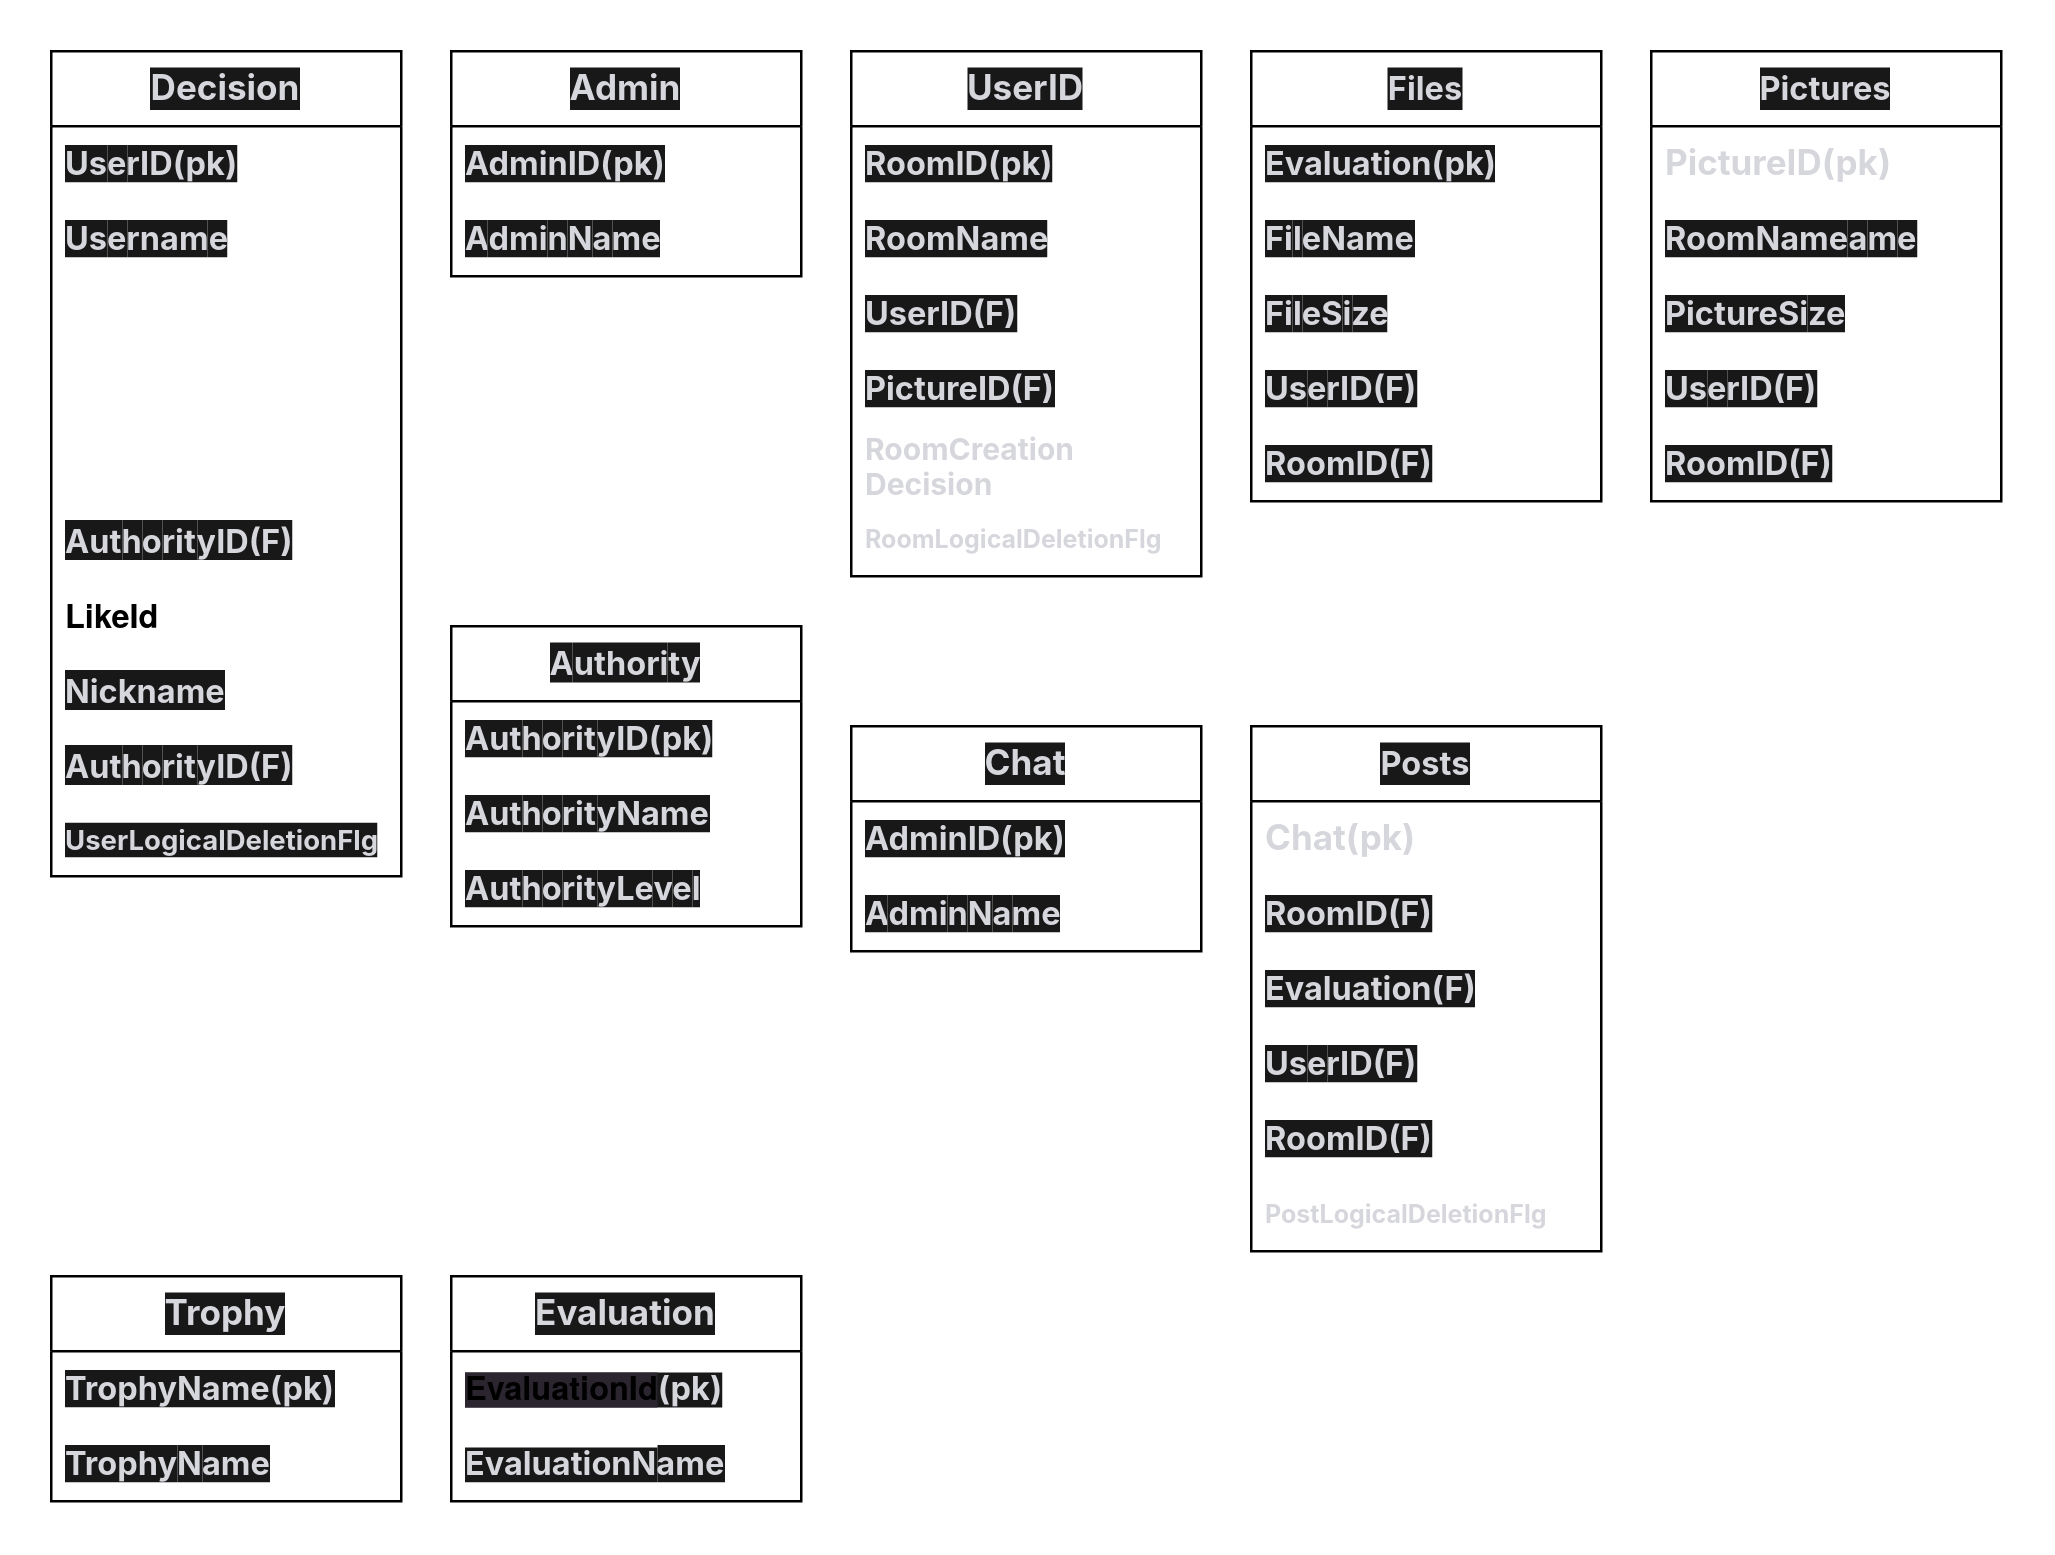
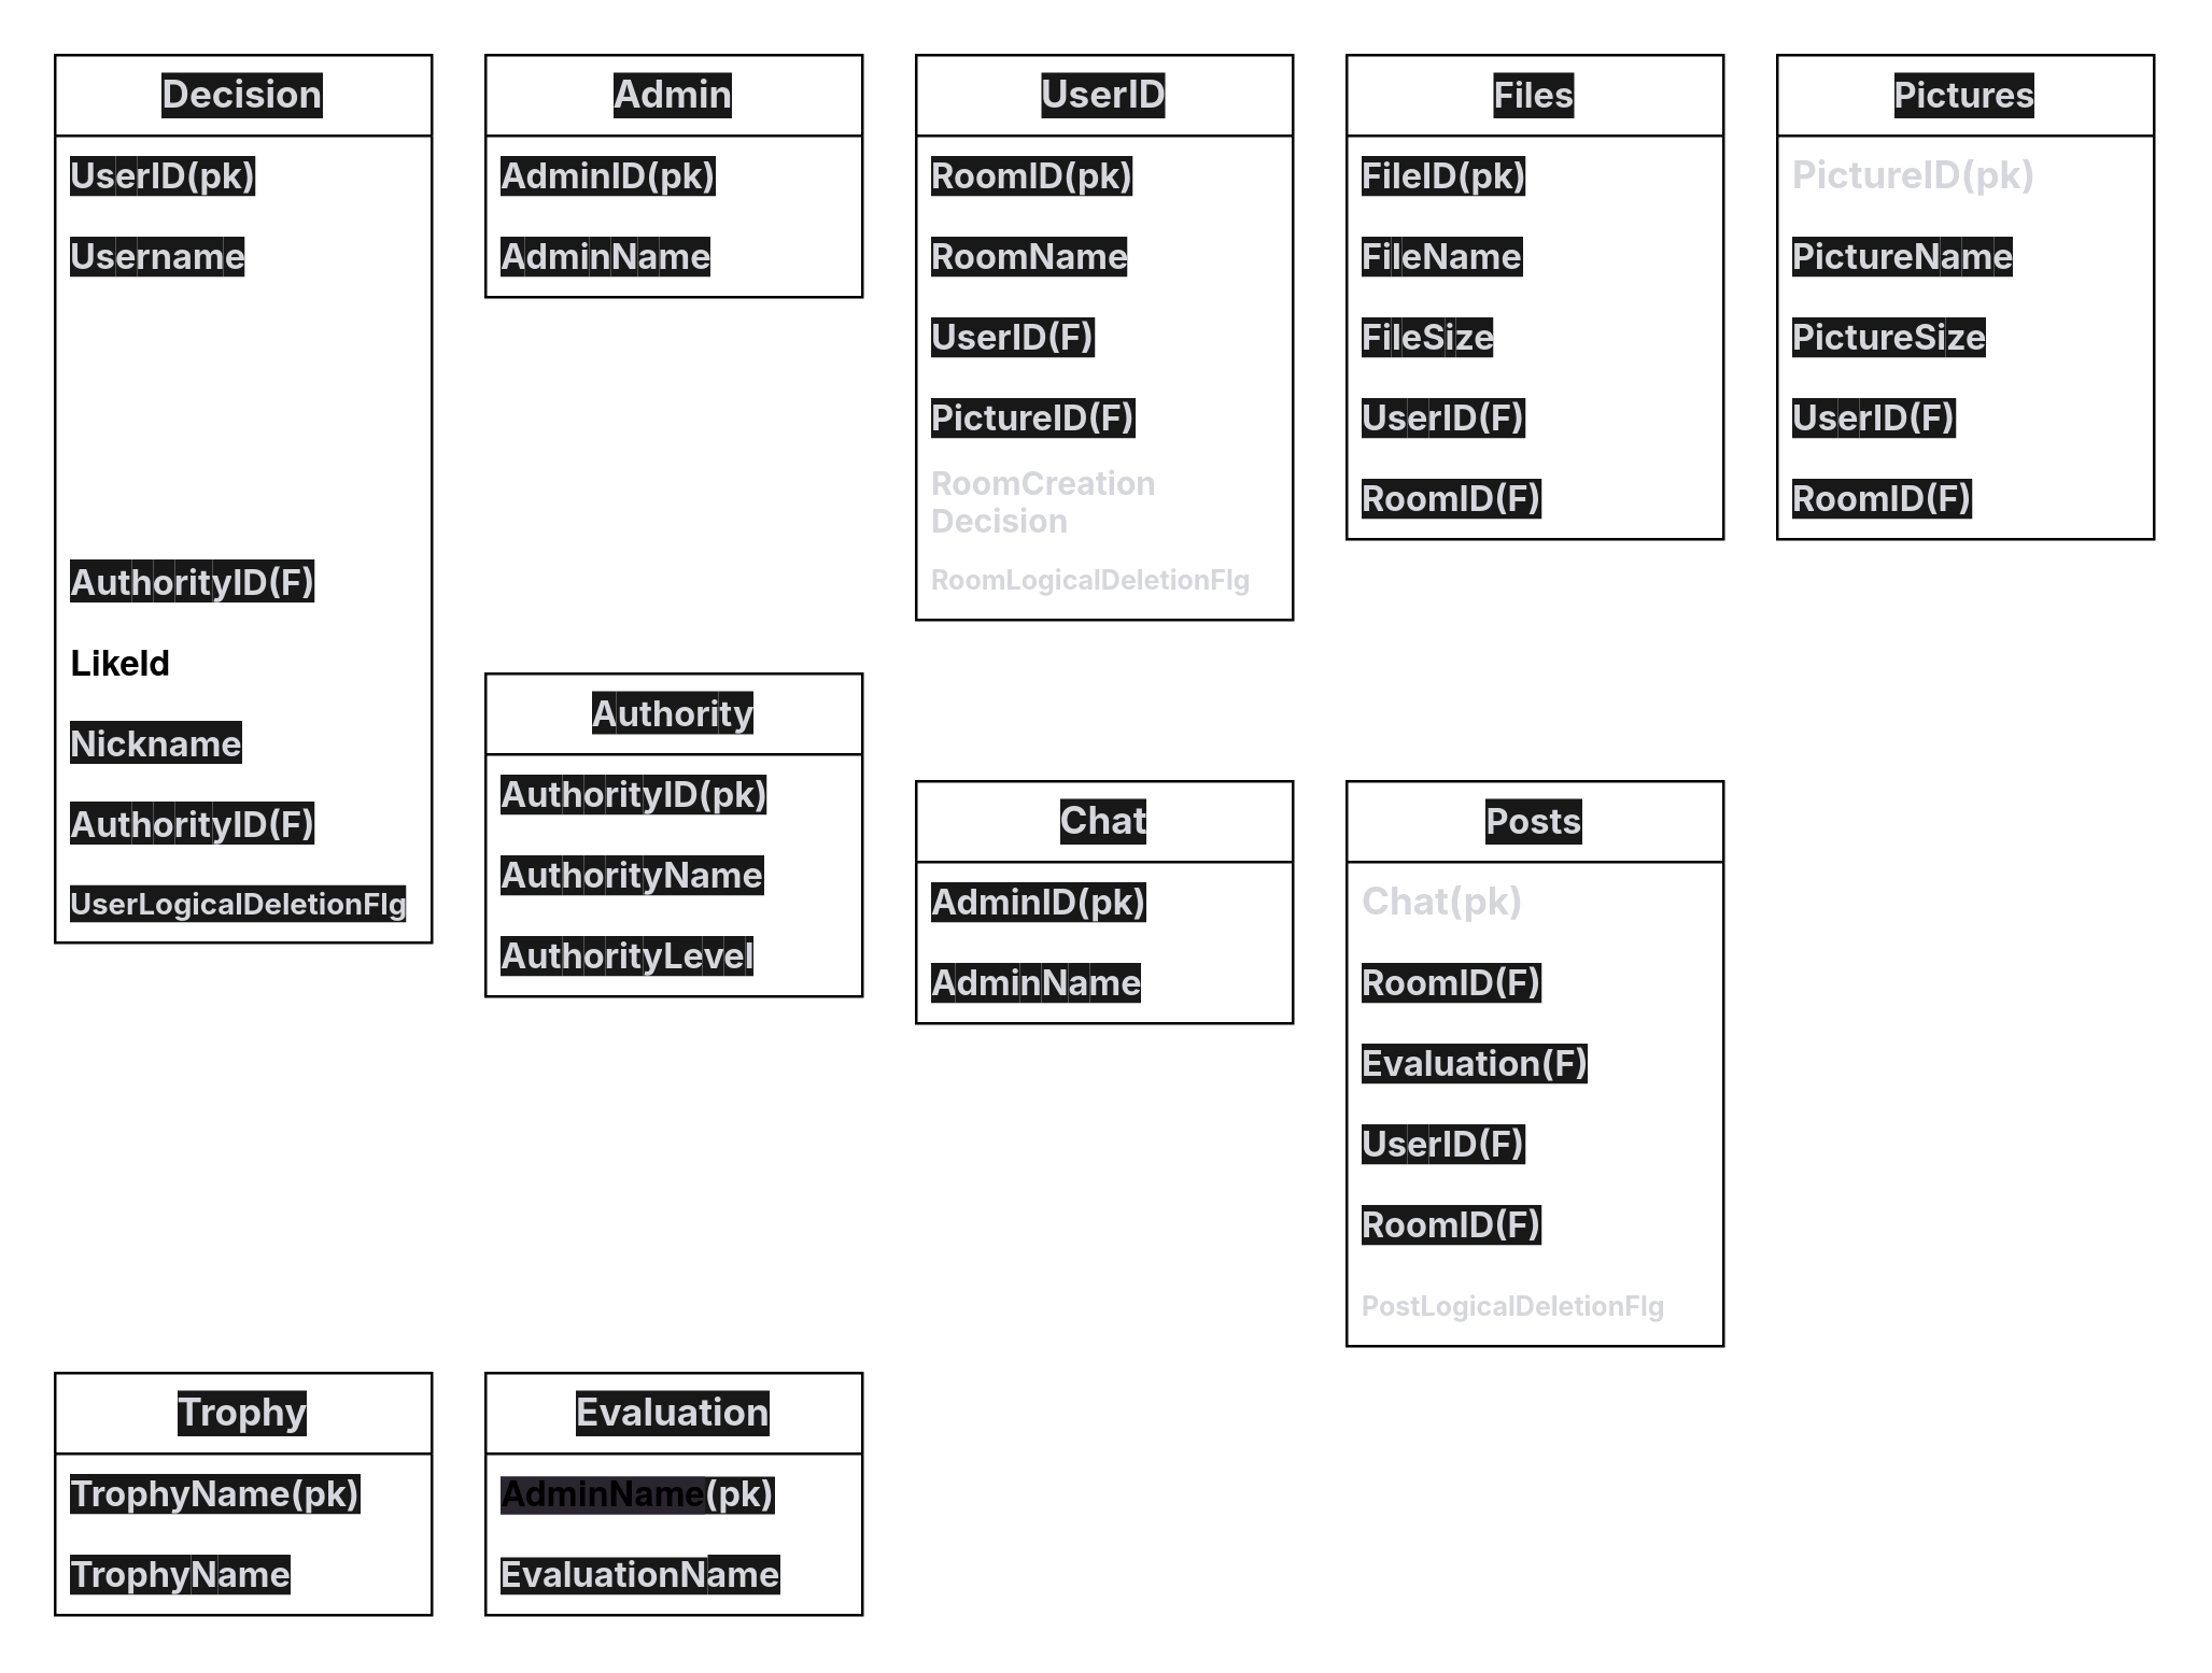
- <mxCell id="28" value="&lt;span style=&quot;color: rgb(214, 214, 221); font-family: -apple-system, &amp;quot;system-ui&amp;quot;, &amp;quot;Hiragino Kaku Gothic Pro&amp;quot;, sans-serif; font-size: 13px; font-style: normal; font-variant-ligatures: normal; font-variant-caps: normal; font-weight: 700; letter-spacing: normal; orphans: 2; text-align: left; text-indent: 0px; text-transform: none; widows: 2; word-spacing: 0px; -webkit-text-stroke-width: 0px; background-color: rgb(24, 24, 24); text-decoration-thickness: initial; text-decoration-style: initial; text-decoration-color: initial;&quot;&gt;Evaluation(pk)&lt;/span&gt;" style="text;strokeColor=none;fillColor=none;align=left;verticalAlign=middle;spacingLeft=4;spacingRight=4;overflow=hidden;points=[[0,0.5],[1,0.5]];portConstraint=eastwest;rotatable=0;whiteSpace=wrap;html=1;" parent="27" vertex="1"><mxGeometry y="30" width="140" height="30" as="geometry" /></mxCell>
+ <mxCell id="28" value="&lt;span style=&quot;color: rgb(214, 214, 221); font-family: -apple-system, &amp;quot;system-ui&amp;quot;, &amp;quot;Hiragino Kaku Gothic Pro&amp;quot;, sans-serif; font-size: 13px; font-style: normal; font-variant-ligatures: normal; font-variant-caps: normal; font-weight: 700; letter-spacing: normal; orphans: 2; text-align: left; text-indent: 0px; text-transform: none; widows: 2; word-spacing: 0px; -webkit-text-stroke-width: 0px; background-color: rgb(24, 24, 24); text-decoration-thickness: initial; text-decoration-style: initial; text-decoration-color: initial;&quot;&gt;FileID(pk)&lt;/span&gt;" style="text;strokeColor=none;fillColor=none;align=left;verticalAlign=middle;spacingLeft=4;spacingRight=4;overflow=hidden;points=[[0,0.5],[1,0.5]];portConstraint=eastwest;rotatable=0;whiteSpace=wrap;html=1;" parent="27" vertex="1"><mxGeometry y="30" width="140" height="30" as="geometry" /></mxCell>
- <mxCell id="44" value="&lt;span style=&quot;color: rgb(214, 214, 221); font-family: -apple-system, &amp;quot;system-ui&amp;quot;, &amp;quot;Hiragino Kaku Gothic Pro&amp;quot;, sans-serif; font-size: 13px; font-weight: 700; background-color: rgb(24, 24, 24);&quot;&gt;RoomName&lt;/span&gt;&lt;span style=&quot;color: rgb(214, 214, 221); font-family: -apple-system, &amp;quot;system-ui&amp;quot;, &amp;quot;Hiragino Kaku Gothic Pro&amp;quot;, sans-serif; font-size: 13px; font-weight: 700; background-color: rgb(24, 24, 24);&quot;&gt;a&lt;/span&gt;&lt;span style=&quot;color: rgb(214, 214, 221); font-family: -apple-system, &amp;quot;system-ui&amp;quot;, &amp;quot;Hiragino Kaku Gothic Pro&amp;quot;, sans-serif; font-size: 13px; font-weight: 700; background-color: rgb(24, 24, 24);&quot;&gt;m&lt;/span&gt;&lt;span style=&quot;color: rgb(214, 214, 221); font-family: -apple-system, &amp;quot;system-ui&amp;quot;, &amp;quot;Hiragino Kaku Gothic Pro&amp;quot;, sans-serif; font-size: 13px; font-weight: 700; background-color: rgb(24, 24, 24);&quot;&gt;e&lt;/span&gt;" style="text;strokeColor=none;fillColor=none;align=left;verticalAlign=middle;spacingLeft=4;spacingRight=4;overflow=hidden;points=[[0,0.5],[1,0.5]];portConstraint=eastwest;rotatable=0;whiteSpace=wrap;html=1;" parent="42" vertex="1"><mxGeometry y="60" width="140" height="30" as="geometry" /></mxCell>
+ <mxCell id="44" value="&lt;span style=&quot;color: rgb(214, 214, 221); font-family: -apple-system, &amp;quot;system-ui&amp;quot;, &amp;quot;Hiragino Kaku Gothic Pro&amp;quot;, sans-serif; font-size: 13px; font-weight: 700; background-color: rgb(24, 24, 24);&quot;&gt;PictureN&lt;/span&gt;&lt;span style=&quot;color: rgb(214, 214, 221); font-family: -apple-system, &amp;quot;system-ui&amp;quot;, &amp;quot;Hiragino Kaku Gothic Pro&amp;quot;, sans-serif; font-size: 13px; font-weight: 700; background-color: rgb(24, 24, 24);&quot;&gt;a&lt;/span&gt;&lt;span style=&quot;color: rgb(214, 214, 221); font-family: -apple-system, &amp;quot;system-ui&amp;quot;, &amp;quot;Hiragino Kaku Gothic Pro&amp;quot;, sans-serif; font-size: 13px; font-weight: 700; background-color: rgb(24, 24, 24);&quot;&gt;m&lt;/span&gt;&lt;span style=&quot;color: rgb(214, 214, 221); font-family: -apple-system, &amp;quot;system-ui&amp;quot;, &amp;quot;Hiragino Kaku Gothic Pro&amp;quot;, sans-serif; font-size: 13px; font-weight: 700; background-color: rgb(24, 24, 24);&quot;&gt;e&lt;/span&gt;" style="text;strokeColor=none;fillColor=none;align=left;verticalAlign=middle;spacingLeft=4;spacingRight=4;overflow=hidden;points=[[0,0.5],[1,0.5]];portConstraint=eastwest;rotatable=0;whiteSpace=wrap;html=1;" parent="42" vertex="1"><mxGeometry y="60" width="140" height="30" as="geometry" /></mxCell>
- <mxCell id="34" value="&lt;span style=&quot;orphans: 2; text-align: left; text-indent: 0px; widows: 2; background-color: rgb(24, 24, 24); text-decoration-thickness: initial; text-decoration-style: initial; text-decoration-color: initial;&quot;&gt;&lt;span style=&quot;background-color: rgb(42, 37, 47);&quot;&gt;&lt;font face=&quot;Helvetica Neue&quot;&gt;&lt;span style=&quot;font-size: 13px;&quot;&gt;&lt;b&gt;EvaluationId&lt;/b&gt;&lt;/span&gt;&lt;/font&gt;&lt;/span&gt;&lt;font face=&quot;-apple-system, system-ui, Hiragino Kaku Gothic Pro, sans-serif&quot; color=&quot;#d6d6dd&quot;&gt;&lt;span style=&quot;font-size: 13px;&quot;&gt;&lt;b&gt;(pk)&lt;/b&gt;&lt;/span&gt;&lt;/font&gt;&lt;/span&gt;" style="text;strokeColor=none;fillColor=none;align=left;verticalAlign=middle;spacingLeft=4;spacingRight=4;overflow=hidden;points=[[0,0.5],[1,0.5]];portConstraint=eastwest;rotatable=0;whiteSpace=wrap;html=1;" parent="33" vertex="1"><mxGeometry y="30" width="140" height="30" as="geometry" /></mxCell>
+ <mxCell id="34" value="&lt;span style=&quot;orphans: 2; text-align: left; text-indent: 0px; widows: 2; background-color: rgb(24, 24, 24); text-decoration-thickness: initial; text-decoration-style: initial; text-decoration-color: initial;&quot;&gt;&lt;span style=&quot;background-color: rgb(42, 37, 47);&quot;&gt;&lt;font face=&quot;Helvetica Neue&quot;&gt;&lt;span style=&quot;font-size: 13px;&quot;&gt;&lt;b&gt;AdminName&lt;/b&gt;&lt;/span&gt;&lt;/font&gt;&lt;/span&gt;&lt;font face=&quot;-apple-system, system-ui, Hiragino Kaku Gothic Pro, sans-serif&quot; color=&quot;#d6d6dd&quot;&gt;&lt;span style=&quot;font-size: 13px;&quot;&gt;&lt;b&gt;(pk)&lt;/b&gt;&lt;/span&gt;&lt;/font&gt;&lt;/span&gt;" style="text;strokeColor=none;fillColor=none;align=left;verticalAlign=middle;spacingLeft=4;spacingRight=4;overflow=hidden;points=[[0,0.5],[1,0.5]];portConstraint=eastwest;rotatable=0;whiteSpace=wrap;html=1;" parent="33" vertex="1"><mxGeometry y="30" width="140" height="30" as="geometry" /></mxCell>
